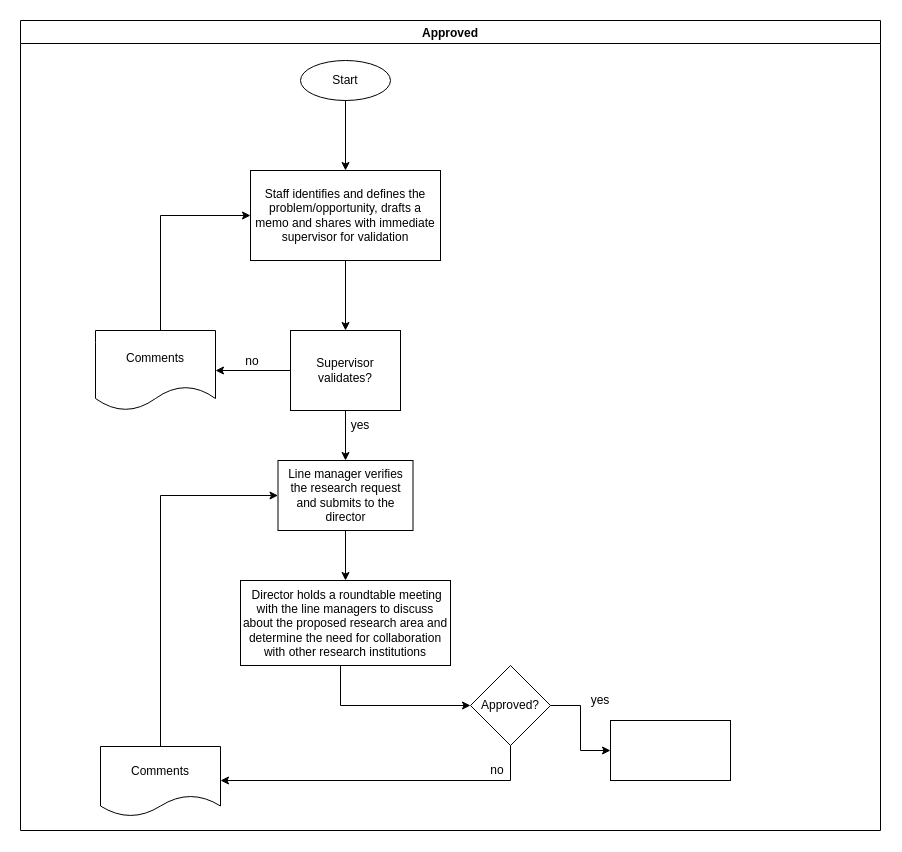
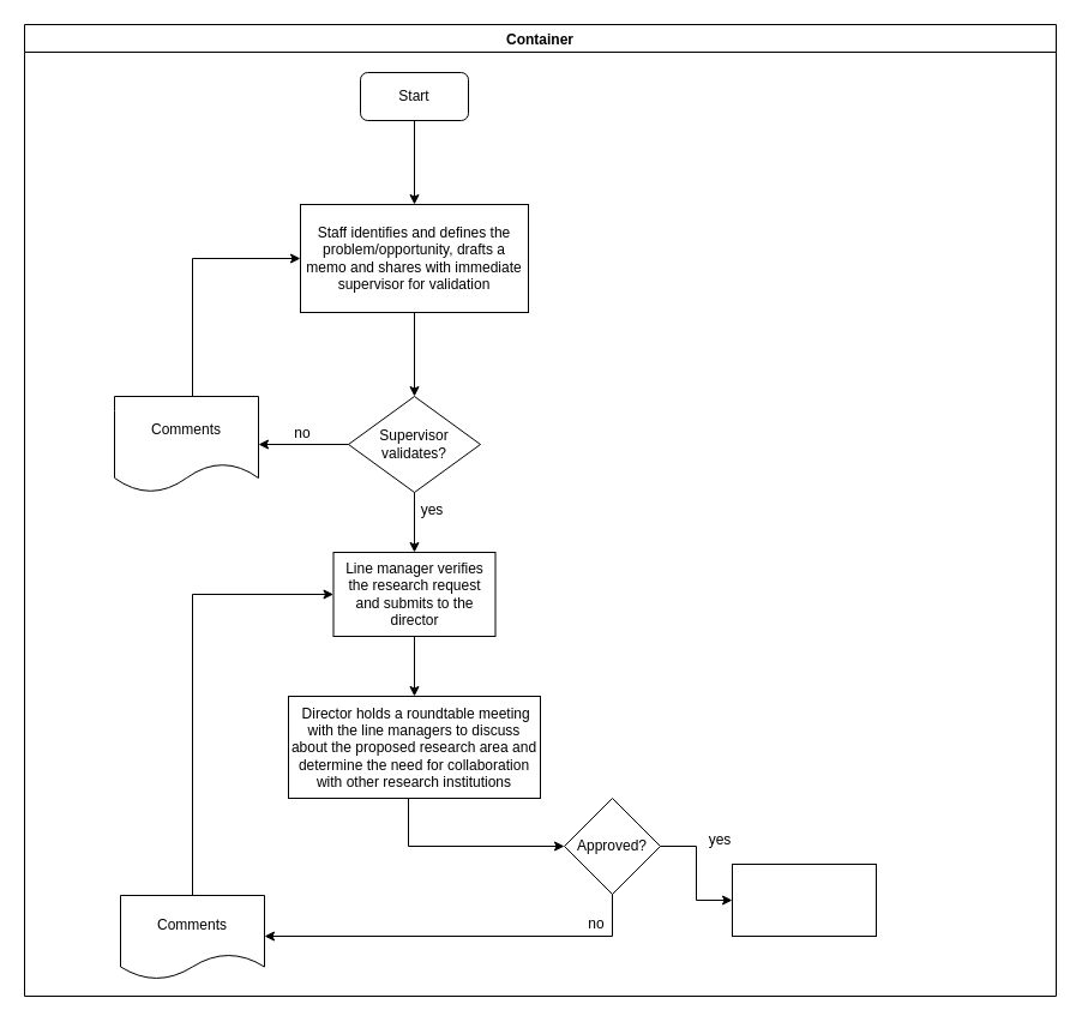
- <mxCell id="2" value="Approved" style="swimlane;" vertex="1" parent="1"><mxGeometry x="20" y="20" width="860" height="810" as="geometry" /></mxCell>
+ <mxCell id="2" value="Container" style="swimlane;" vertex="1" parent="1"><mxGeometry x="20" y="20" width="860" height="810" as="geometry" /></mxCell>
- <mxCell id="3" value="Start" style="ellipse;whiteSpace=wrap;html=1;" vertex="1" parent="2"><mxGeometry x="280" y="40" width="90" height="40" as="geometry" /></mxCell>
+ <mxCell id="3" value="Start" style="rounded=1;whiteSpace=wrap;html=1;" vertex="1" parent="2"><mxGeometry x="280" y="40" width="90" height="40" as="geometry" /></mxCell>
- <mxCell id="6" value="Supervisor validates?" style="whiteSpace=wrap;html=1;rounded=0;" vertex="1" parent="2"><mxGeometry x="270" y="310" width="110" height="80" as="geometry" /></mxCell>
+ <mxCell id="6" value="Supervisor validates?" style="rhombus;whiteSpace=wrap;html=1;" vertex="1" parent="2"><mxGeometry x="270" y="310" width="110" height="80" as="geometry" /></mxCell>
